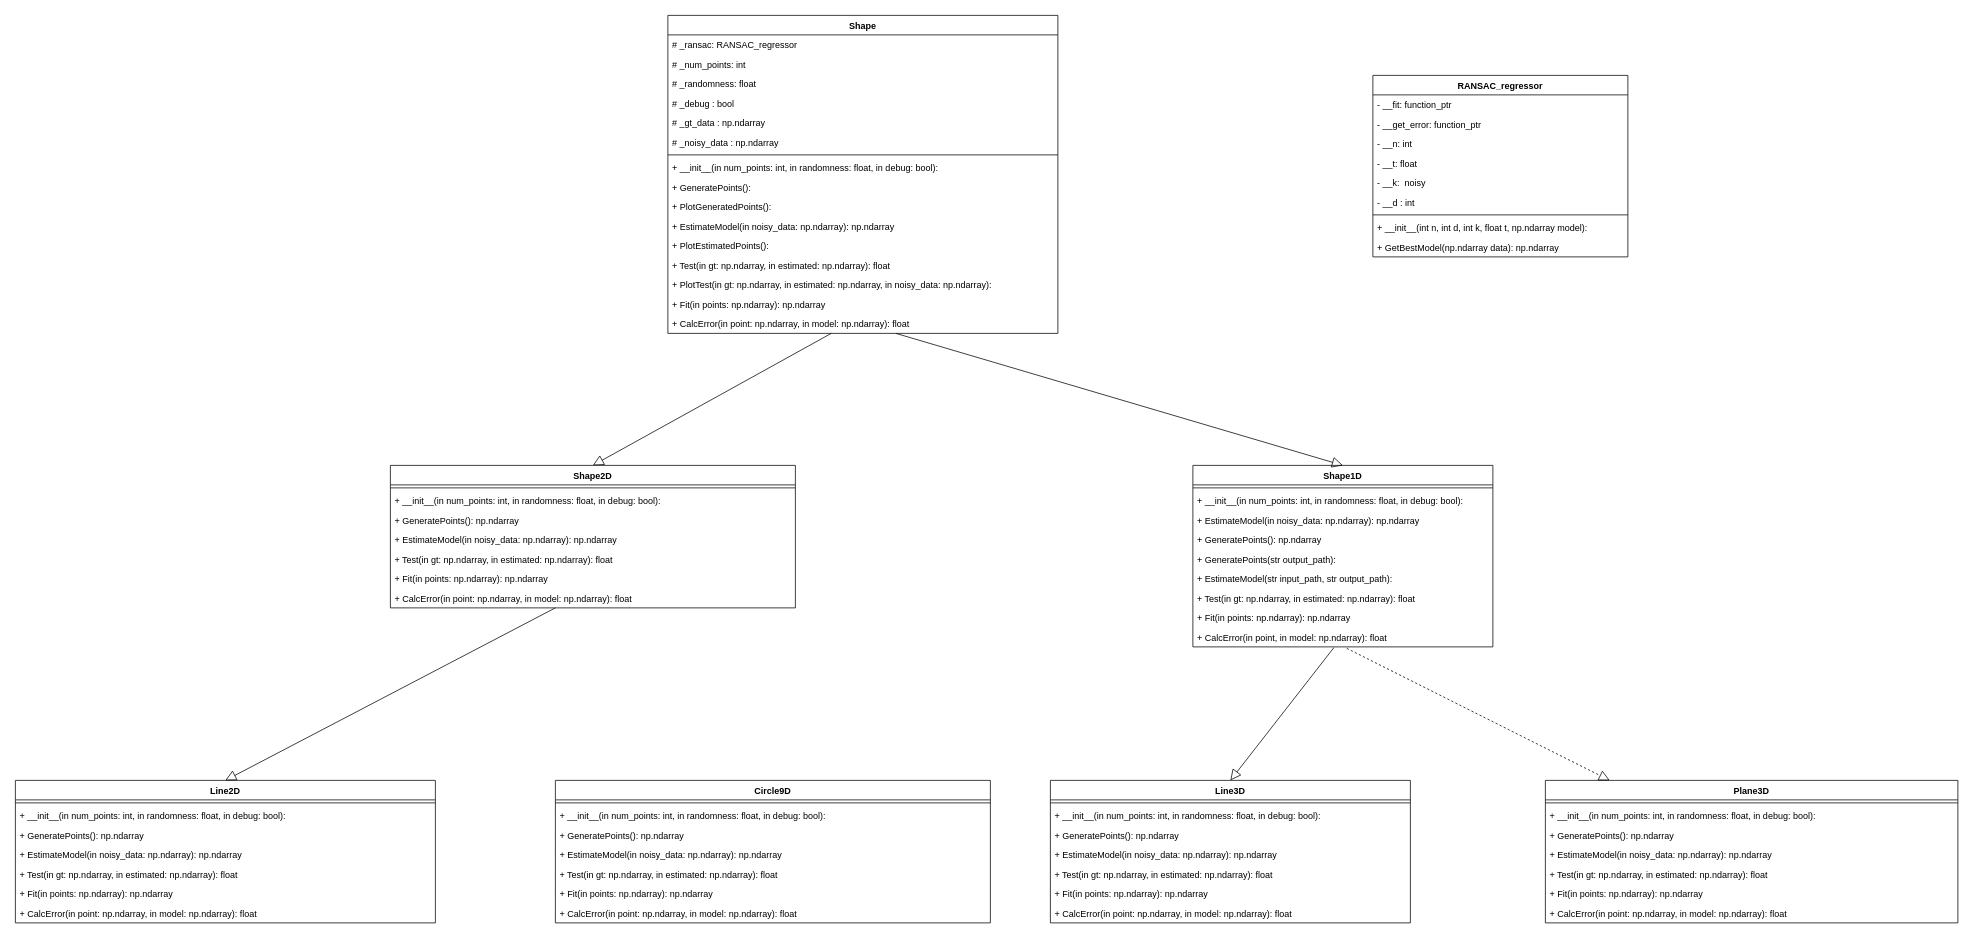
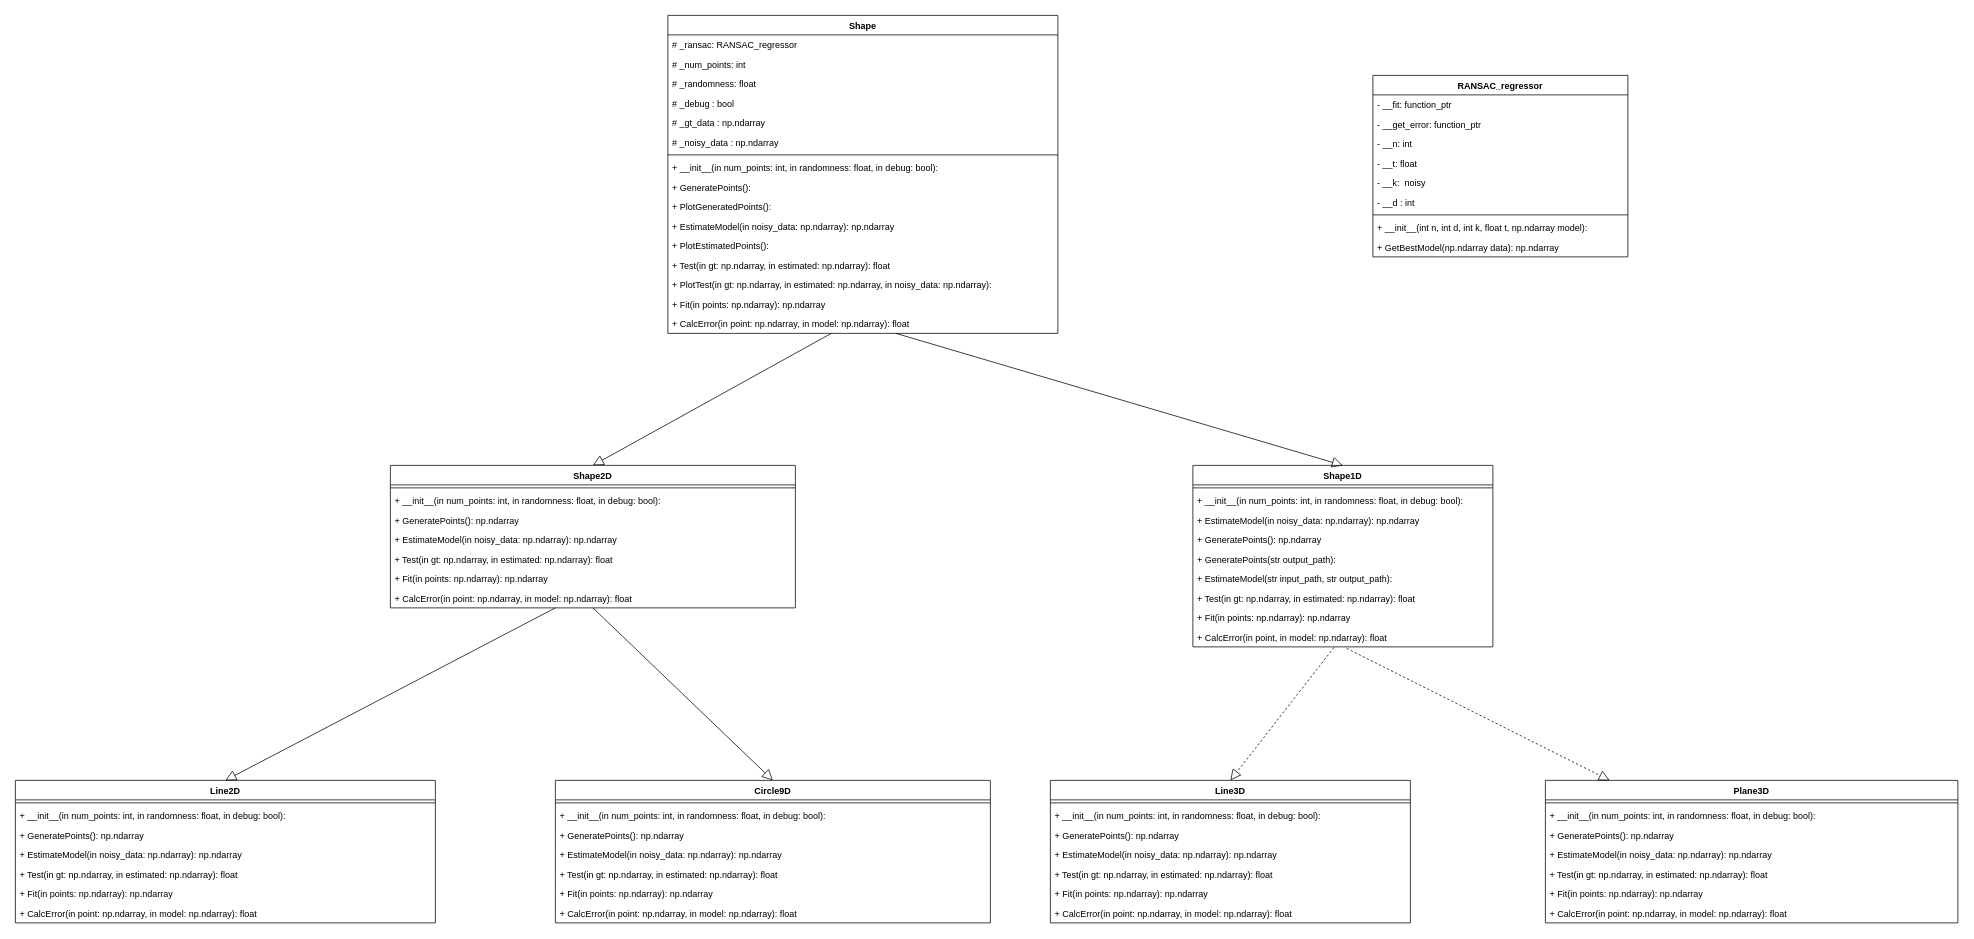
+ <mxCell id="81" value="" style="endArrow=block;dashed=0;endFill=0;endSize=12;html=1;rounded=0;entryX=0.5;entryY=0;entryDx=0;entryDy=0;exitX=0.5;exitY=1;exitDx=0;exitDy=0;" edge="1" parent="1" source="72" target="37"><mxGeometry width="160" relative="1" as="geometry"><mxPoint x="1404.06" y="1760.002" as="sourcePoint" /><mxPoint x="1400" y="1902" as="targetPoint" /></mxGeometry></mxCell>
- <mxCell id="82" value="" style="endArrow=block;dashed=0;endFill=0;endSize=12;html=1;rounded=0;entryX=0.5;entryY=0;entryDx=0;entryDy=0;exitX=0.47;exitY=1.038;exitDx=0;exitDy=0;exitPerimeter=0;" edge="1" parent="1" source="28" target="45"><mxGeometry width="160" relative="1" as="geometry"><mxPoint x="1780" y="781.998" as="sourcePoint" /><mxPoint x="2257.5" y="1920" as="targetPoint" /></mxGeometry></mxCell>
+ <mxCell id="82" value="" style="endArrow=block;dashed=1;endFill=0;endSize=12;html=1;rounded=0;entryX=0.5;entryY=0;entryDx=0;entryDy=0;exitX=0.47;exitY=1.038;exitDx=0;exitDy=0;exitPerimeter=0;" edge="1" parent="1" source="28" target="45"><mxGeometry width="160" relative="1" as="geometry"><mxPoint x="1780" y="781.998" as="sourcePoint" /><mxPoint x="2257.5" y="1920" as="targetPoint" /></mxGeometry></mxCell>
